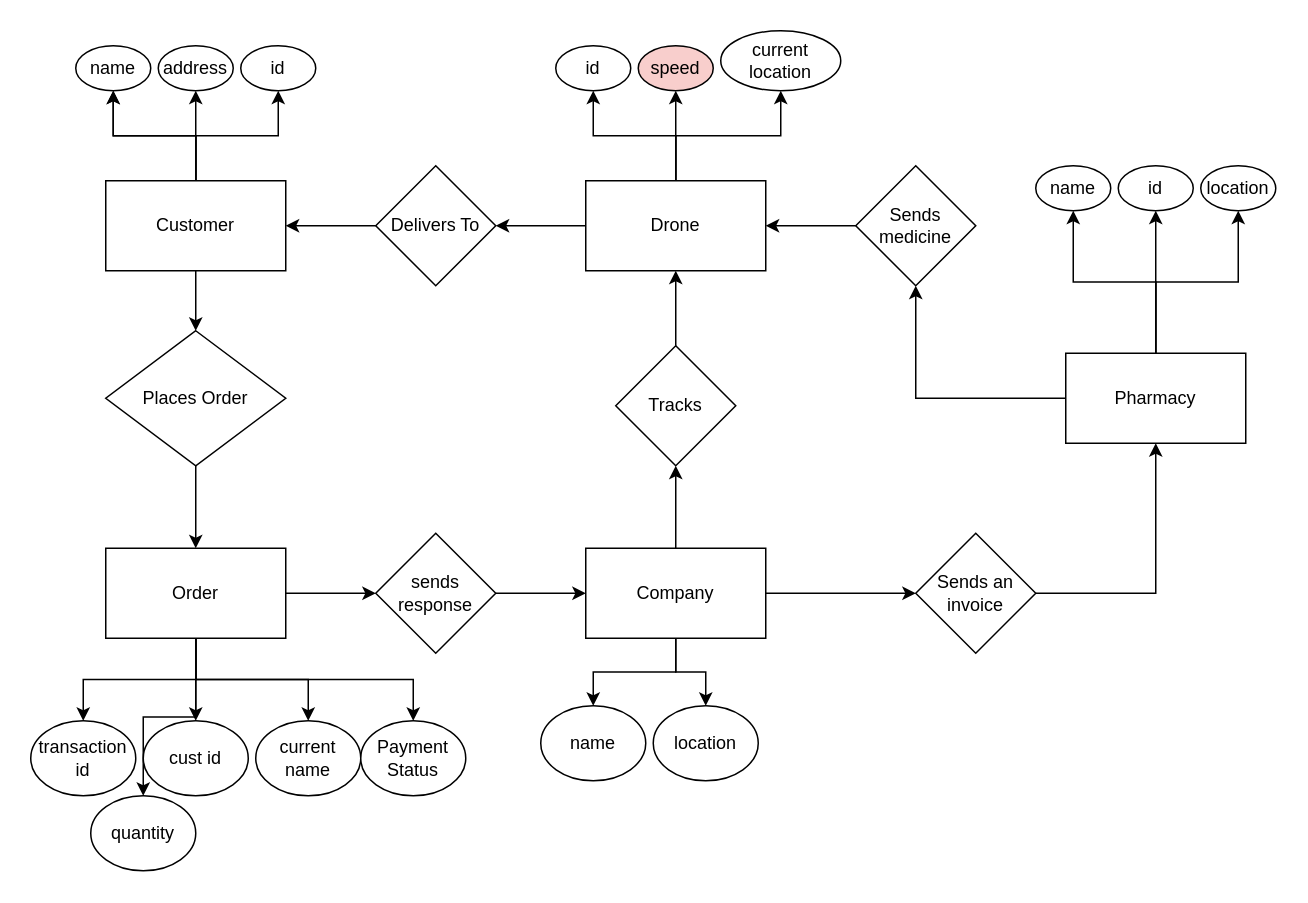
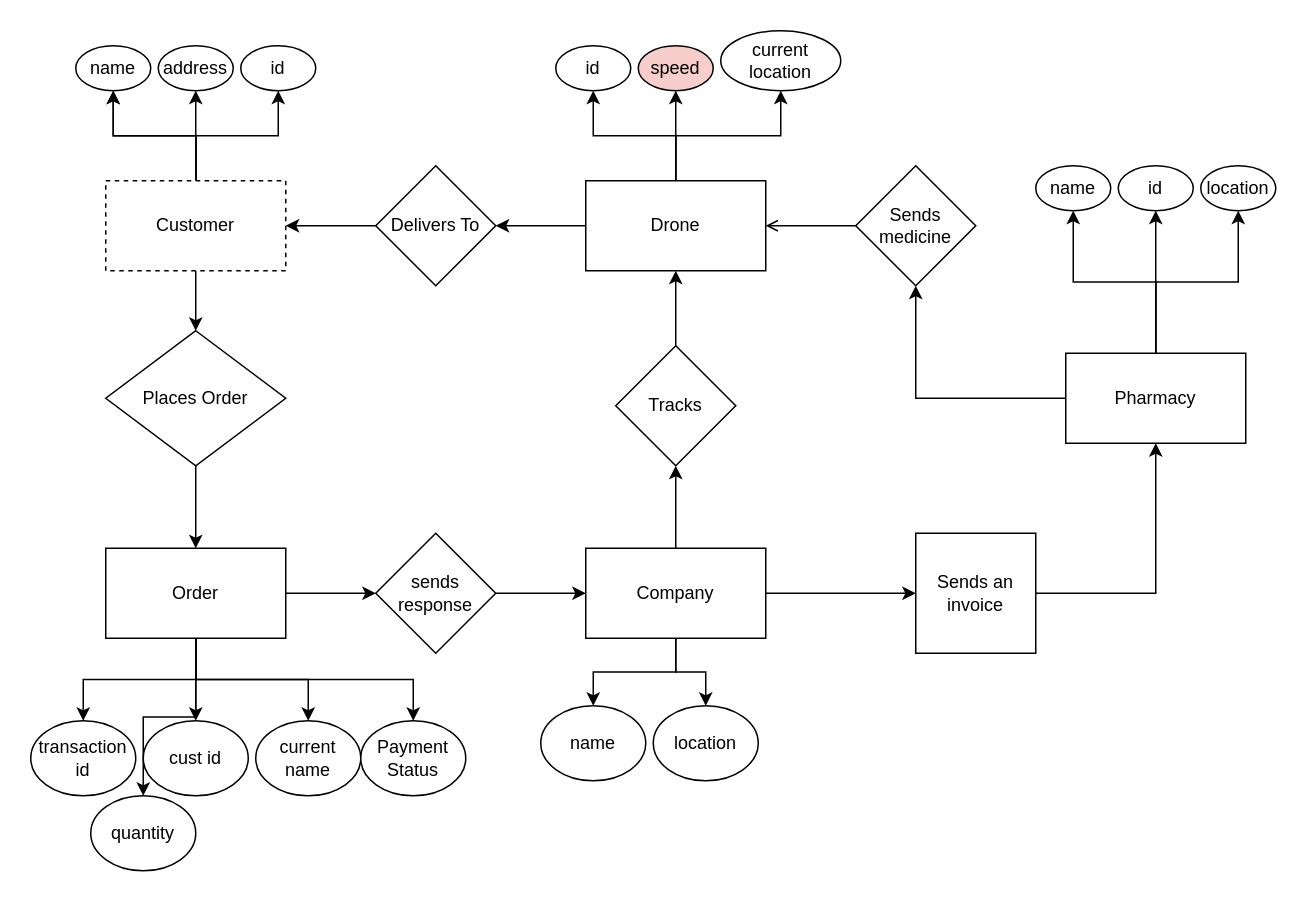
- <mxCell id="7" value="Customer" style="rounded=0;whiteSpace=wrap;html=1;" vertex="1" parent="1"><mxGeometry x="70" y="120" width="120" height="60" as="geometry" /></mxCell>
+ <mxCell id="7" value="Customer" style="rounded=0;whiteSpace=wrap;html=1;dashed=1;" vertex="1" parent="1"><mxGeometry x="70" y="120" width="120" height="60" as="geometry" /></mxCell>
- <mxCell id="28" style="edgeStyle=orthogonalEdgeStyle;rounded=0;orthogonalLoop=1;jettySize=auto;html=1;entryX=1;entryY=0.5;entryDx=0;entryDy=0;" edge="1" parent="1" source="29" target="22"><mxGeometry relative="1" as="geometry" /></mxCell>
+ <mxCell id="28" style="edgeStyle=orthogonalEdgeStyle;rounded=0;orthogonalLoop=1;jettySize=auto;html=1;entryX=1;entryY=0.5;entryDx=0;entryDy=0;endArrow=open;" edge="1" parent="1" source="29" target="22"><mxGeometry relative="1" as="geometry" /></mxCell>
- <mxCell id="27" value="Sends an invoice" style="rhombus;whiteSpace=wrap;html=1;rounded=0;" vertex="1" parent="1"><mxGeometry x="610" y="355" width="80" height="80" as="geometry" /></mxCell>
+ <mxCell id="27" value="Sends an invoice" style="whiteSpace=wrap;html=1;rounded=0;" vertex="1" parent="1"><mxGeometry x="610" y="355" width="80" height="80" as="geometry" /></mxCell>
